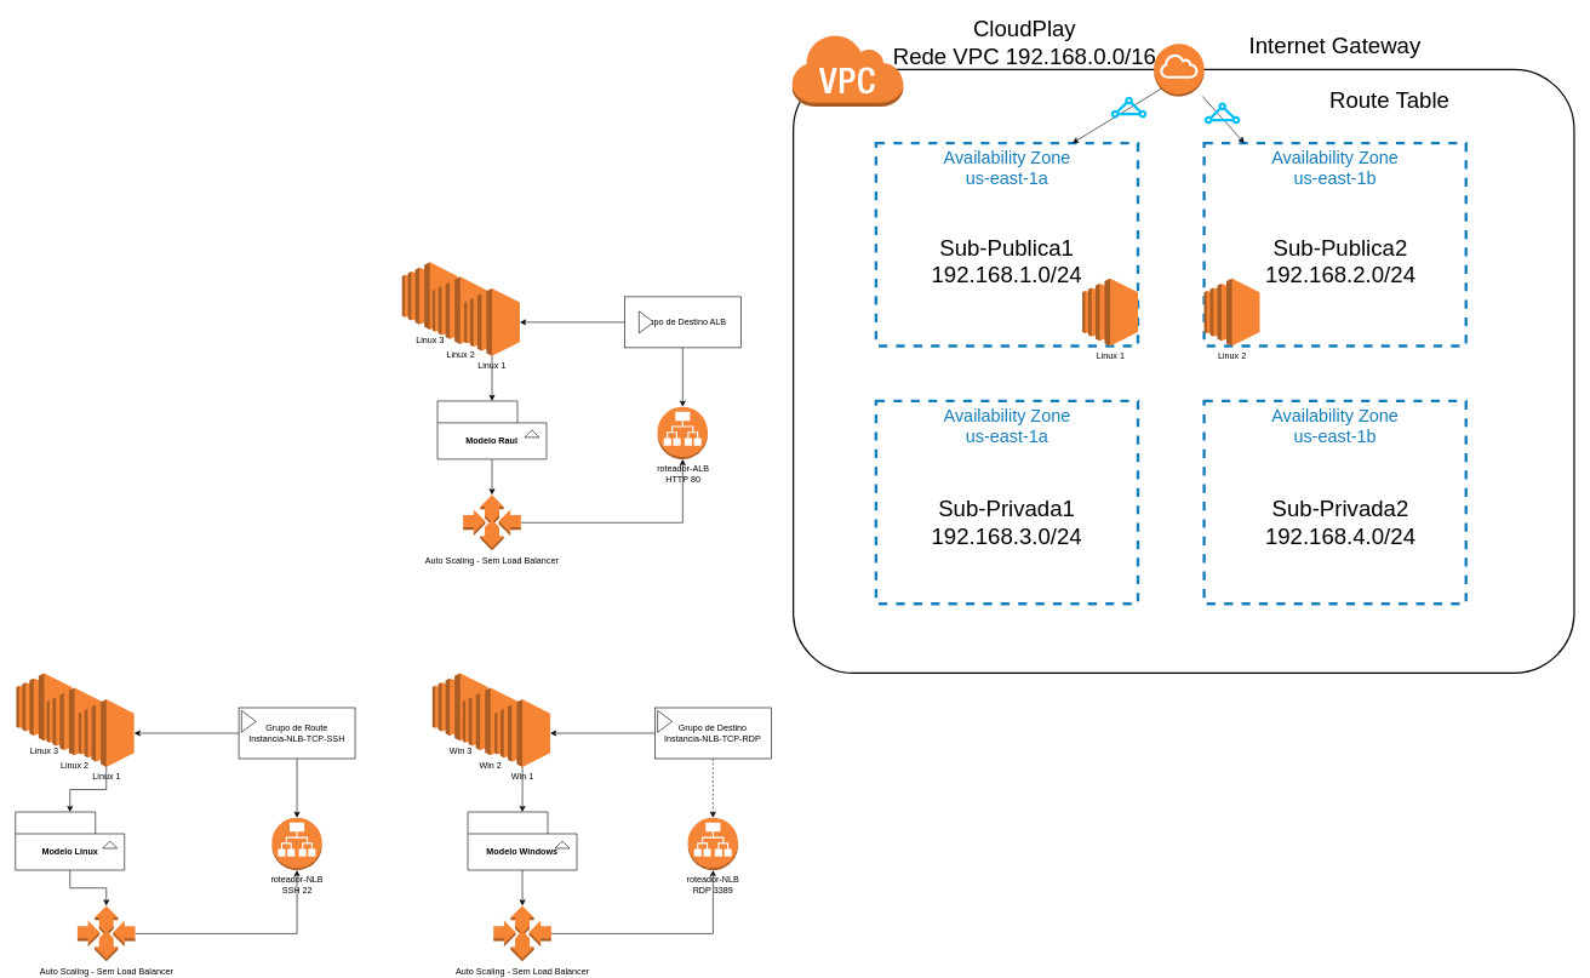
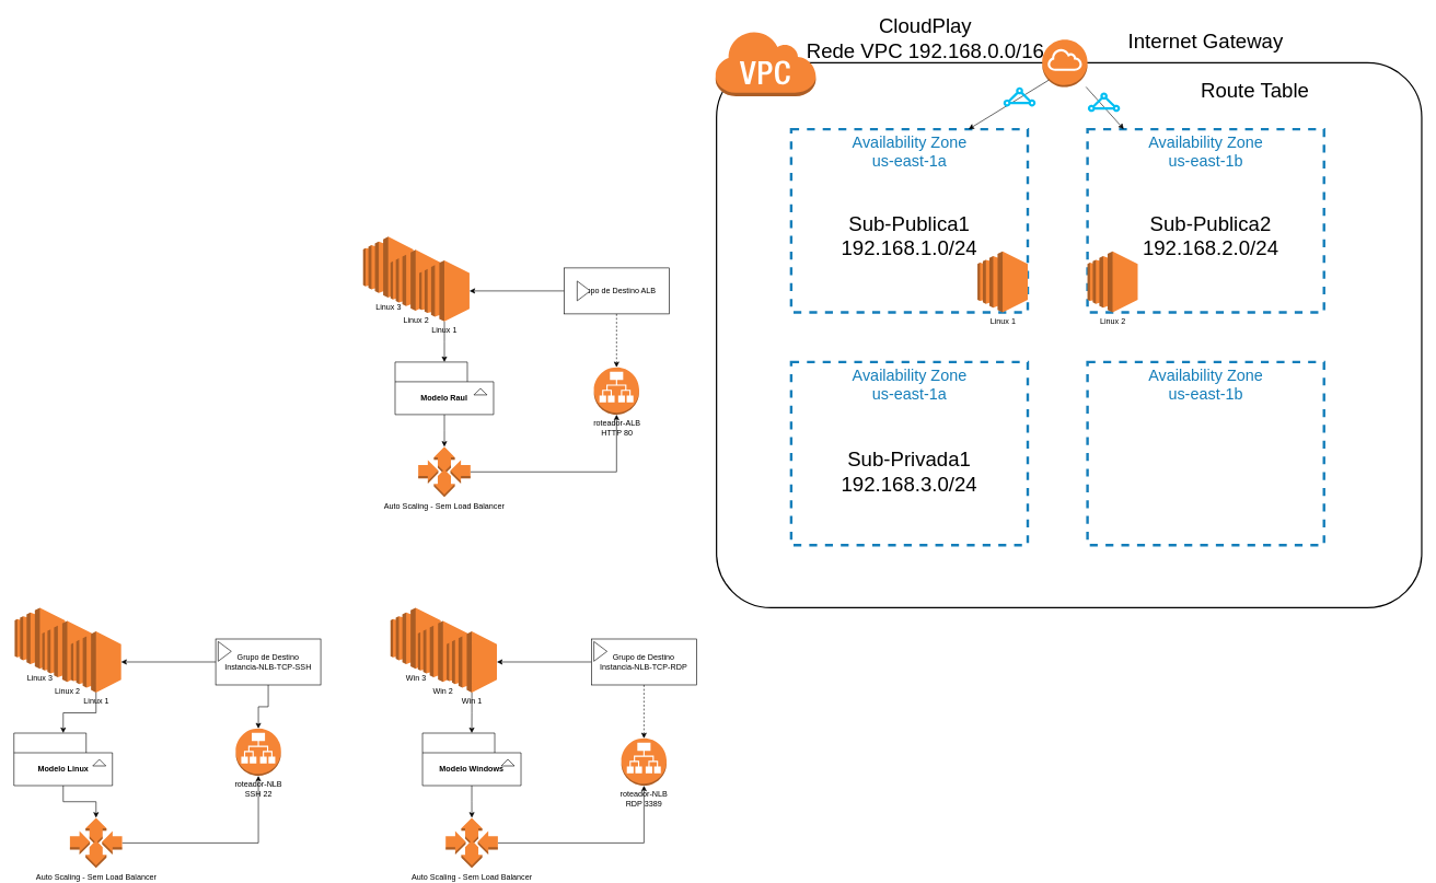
- <mxCell id="31" value="" style="edgeStyle=orthogonalEdgeStyle;rounded=0;orthogonalLoop=1;jettySize=auto;html=1;" edge="1" parent="1" source="32" target="30"><mxGeometry relative="1" as="geometry" /></mxCell>
+ <mxCell id="31" value="" style="edgeStyle=orthogonalEdgeStyle;rounded=0;orthogonalLoop=1;jettySize=auto;html=1;dashed=1;" edge="1" parent="1" source="32" target="30"><mxGeometry relative="1" as="geometry" /></mxCell>
- <mxCell id="13" value="Sub-Privada2&lt;br style=&quot;border-color: var(--border-color); padding: 0px; margin: 0px; font-size: 31px;&quot;&gt;&lt;span style=&quot;font-size: 31px;&quot;&gt;192.168.4.0/24&lt;/span&gt;" style="text;html=1;strokeColor=none;fillColor=none;align=center;verticalAlign=middle;whiteSpace=wrap;rounded=0;fontSize=31;" vertex="1" parent="1"><mxGeometry x="1700.63" y="680" width="285.25" height="75" as="geometry" /></mxCell>
- <mxCell id="58" value="Grupo de Route &lt;br&gt;Instancia-NLB-TCP-SSH" style="html=1;whiteSpace=wrap;container=1;recursiveResize=0;collapsible=0;" vertex="1" parent="1"><mxGeometry x="328" y="972.88" width="160" height="70" as="geometry" /></mxCell>
+ <mxCell id="58" value="Grupo de Destino &lt;br&gt;Instancia-NLB-TCP-SSH" style="html=1;whiteSpace=wrap;container=1;recursiveResize=0;collapsible=0;" vertex="1" parent="1"><mxGeometry x="328" y="972.88" width="160" height="70" as="geometry" /></mxCell>
- <mxCell id="56" value="roteador-NLB&lt;br&gt;SSH 22" style="outlineConnect=0;dashed=0;verticalLabelPosition=bottom;verticalAlign=top;align=center;html=1;shape=mxgraph.aws3.application_load_balancer;fillColor=#F58536;gradientColor=none;" vertex="1" parent="1"><mxGeometry x="373.5" y="1124.25" width="69" height="72" as="geometry" /></mxCell>
+ <mxCell id="56" value="roteador-NLB&lt;br&gt;SSH 22" style="outlineConnect=0;dashed=0;verticalLabelPosition=bottom;verticalAlign=top;align=center;html=1;shape=mxgraph.aws3.application_load_balancer;fillColor=#F58536;gradientColor=none;" vertex="1" parent="1"><mxGeometry x="358.5" y="1109.25" width="69" height="72" as="geometry" /></mxCell>
